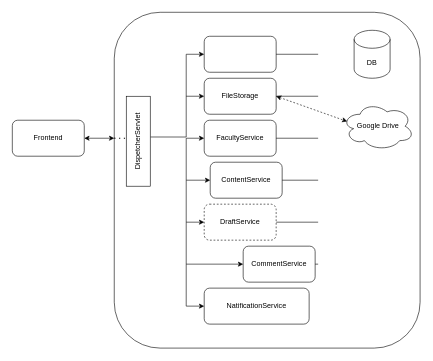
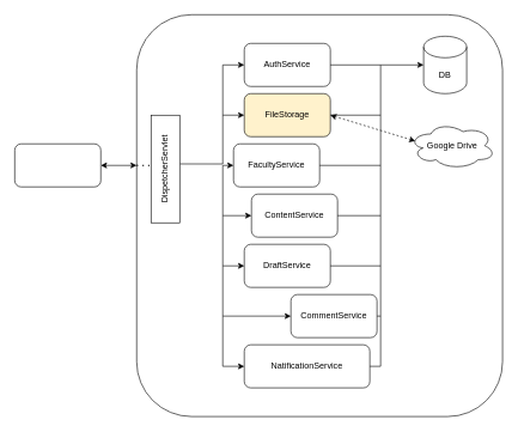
+ <mxCell id="15" value="AuthService" style="text;html=1;align=center;verticalAlign=middle;whiteSpace=wrap;rounded=0;" vertex="1" parent="1"><mxGeometry x="370" y="75" width="60" height="30" as="geometry" /></mxCell>
+ <mxCell id="31" value="" style="endArrow=classic;html=1;rounded=0;entryX=0;entryY=0;entryDx=0;entryDy=0;exitX=1;exitY=0.5;exitDx=0;exitDy=0;" edge="1" parent="1" source="21" target="10"><mxGeometry width="50" height="50" relative="1" as="geometry"><mxPoint x="510" y="310" as="sourcePoint" /><mxPoint x="560" y="260" as="targetPoint" /><Array as="points"><mxPoint x="530" y="510" /><mxPoint x="530" y="90" /></Array></mxGeometry></mxCell>
- <mxCell id="16" value="FileStorage" style="rounded=1;whiteSpace=wrap;html=1;" vertex="1" parent="1"><mxGeometry x="340" y="130" width="120" height="60" as="geometry" /></mxCell>
+ <mxCell id="16" value="FileStorage" style="rounded=1;whiteSpace=wrap;html=1;fillColor=#fff2cc;" vertex="1" parent="1"><mxGeometry x="340" y="130" width="120" height="60" as="geometry" /></mxCell>
- <mxCell id="29" value="Google Drive" style="ellipse;shape=cloud;whiteSpace=wrap;html=1;" vertex="1" parent="1"><mxGeometry x="570" y="170" width="120" height="80" as="geometry" /></mxCell>
+ <mxCell id="29" value="Google Drive" style="ellipse;shape=cloud;whiteSpace=wrap;html=1;" vertex="1" parent="1"><mxGeometry x="570" y="170" width="120" height="65" as="geometry" /></mxCell>
- <mxCell id="5" value="Frontend" style="text;html=1;align=center;verticalAlign=middle;whiteSpace=wrap;rounded=0;" vertex="1" parent="3"><mxGeometry x="20" y="7.5" width="80" height="45" as="geometry" /></mxCell>
- <mxCell id="17" value="FacultyService" style="rounded=1;whiteSpace=wrap;html=1;" vertex="1" parent="1"><mxGeometry x="340" y="200" width="120" height="60" as="geometry" /></mxCell>
+ <mxCell id="17" value="FacultyService" style="rounded=1;whiteSpace=wrap;html=1;" vertex="1" parent="1"><mxGeometry x="325" y="200" width="120" height="60" as="geometry" /></mxCell>
- <mxCell id="19" value="DraftService" style="rounded=1;whiteSpace=wrap;html=1;dashed=1;" vertex="1" parent="1"><mxGeometry x="340" y="340" width="120" height="60" as="geometry" /></mxCell>
+ <mxCell id="19" value="DraftService" style="rounded=1;whiteSpace=wrap;html=1;" vertex="1" parent="1"><mxGeometry x="340" y="340" width="120" height="60" as="geometry" /></mxCell>
